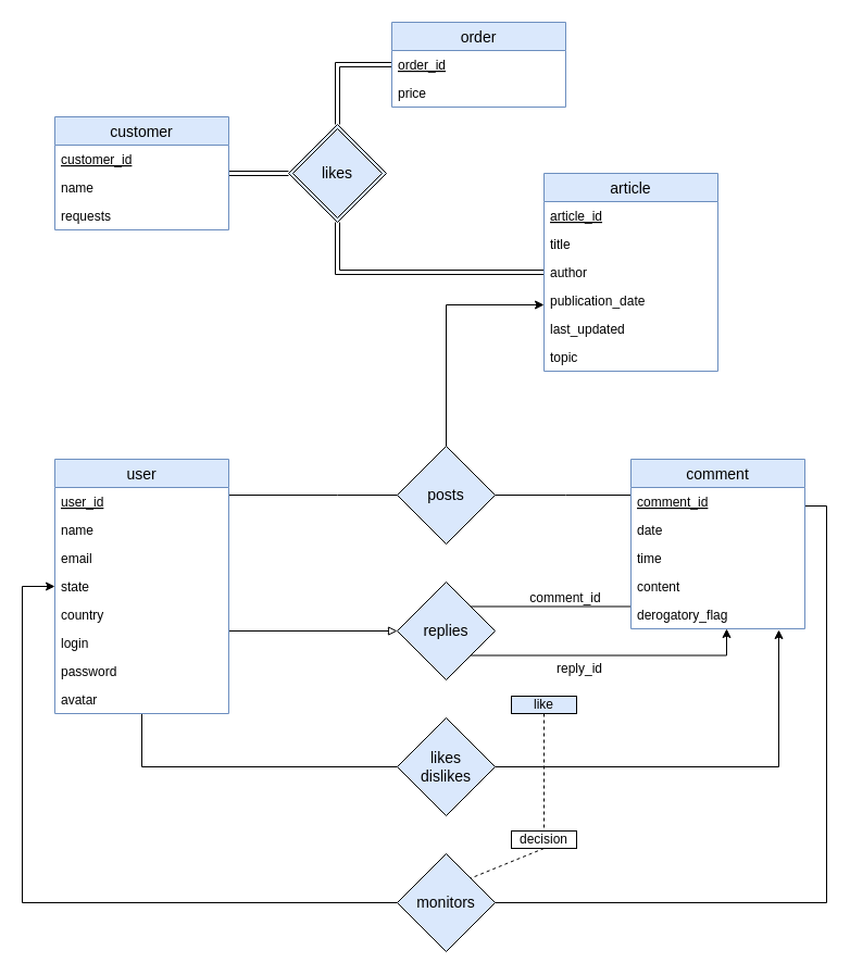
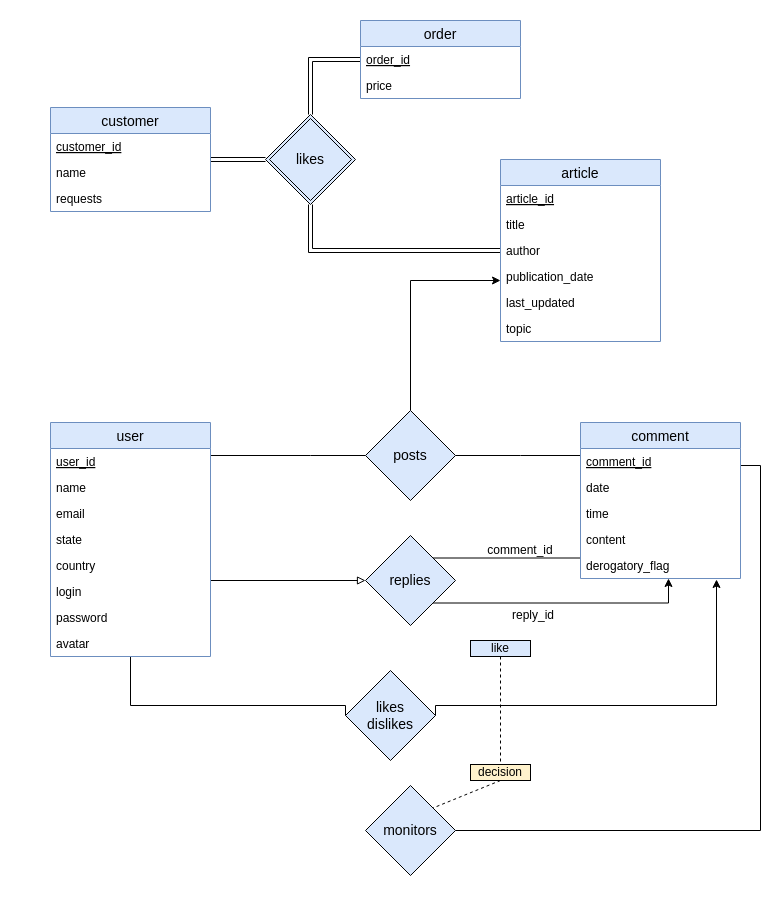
- <mxCell id="47" value="likes&lt;br&gt;dislikes" style="shape=rhombus;strokeWidth=1;fontSize=17;perimeter=rhombusPerimeter;whiteSpace=wrap;html=1;align=center;fontSize=14;fillColor=#dae8fc;strokeColor=#000000;aspect=fixed;double=0;" parent="1" vertex="1"><mxGeometry x="365" y="660" width="90" height="90" as="geometry" /></mxCell>
+ <mxCell id="47" value="likes&lt;br&gt;dislikes" style="shape=rhombus;strokeWidth=1;fontSize=17;perimeter=rhombusPerimeter;whiteSpace=wrap;html=1;align=center;fontSize=14;fillColor=#dae8fc;strokeColor=#000000;aspect=fixed;double=0;" parent="1" vertex="1"><mxGeometry x="345" y="670" width="90" height="90" as="geometry" /></mxCell>
- <mxCell id="54" value="decision" style="rounded=0;whiteSpace=wrap;html=1;strokeWidth=1;strokeColor=#000000;" parent="1" vertex="1"><mxGeometry x="470" y="764" width="60" height="16" as="geometry" /></mxCell>
+ <mxCell id="54" value="decision" style="rounded=0;whiteSpace=wrap;html=1;strokeWidth=1;strokeColor=#000000;fillColor=#fff2cc;" parent="1" vertex="1"><mxGeometry x="470" y="764" width="60" height="16" as="geometry" /></mxCell>
- <mxCell id="9" value="" style="edgeStyle=orthogonalEdgeStyle;rounded=0;orthogonalLoop=1;jettySize=auto;html=1;endArrow=none;endFill=0;entryX=0;entryY=0.5;entryDx=0;entryDy=0;startArrow=classic;startFill=1;" parent="1" source="11" target="48" edge="1"><mxGeometry relative="1" as="geometry"><mxPoint x="130" y="714" as="targetPoint" /><Array as="points"><mxPoint x="20" y="539" /><mxPoint x="20" y="830" /></Array></mxGeometry></mxCell>
